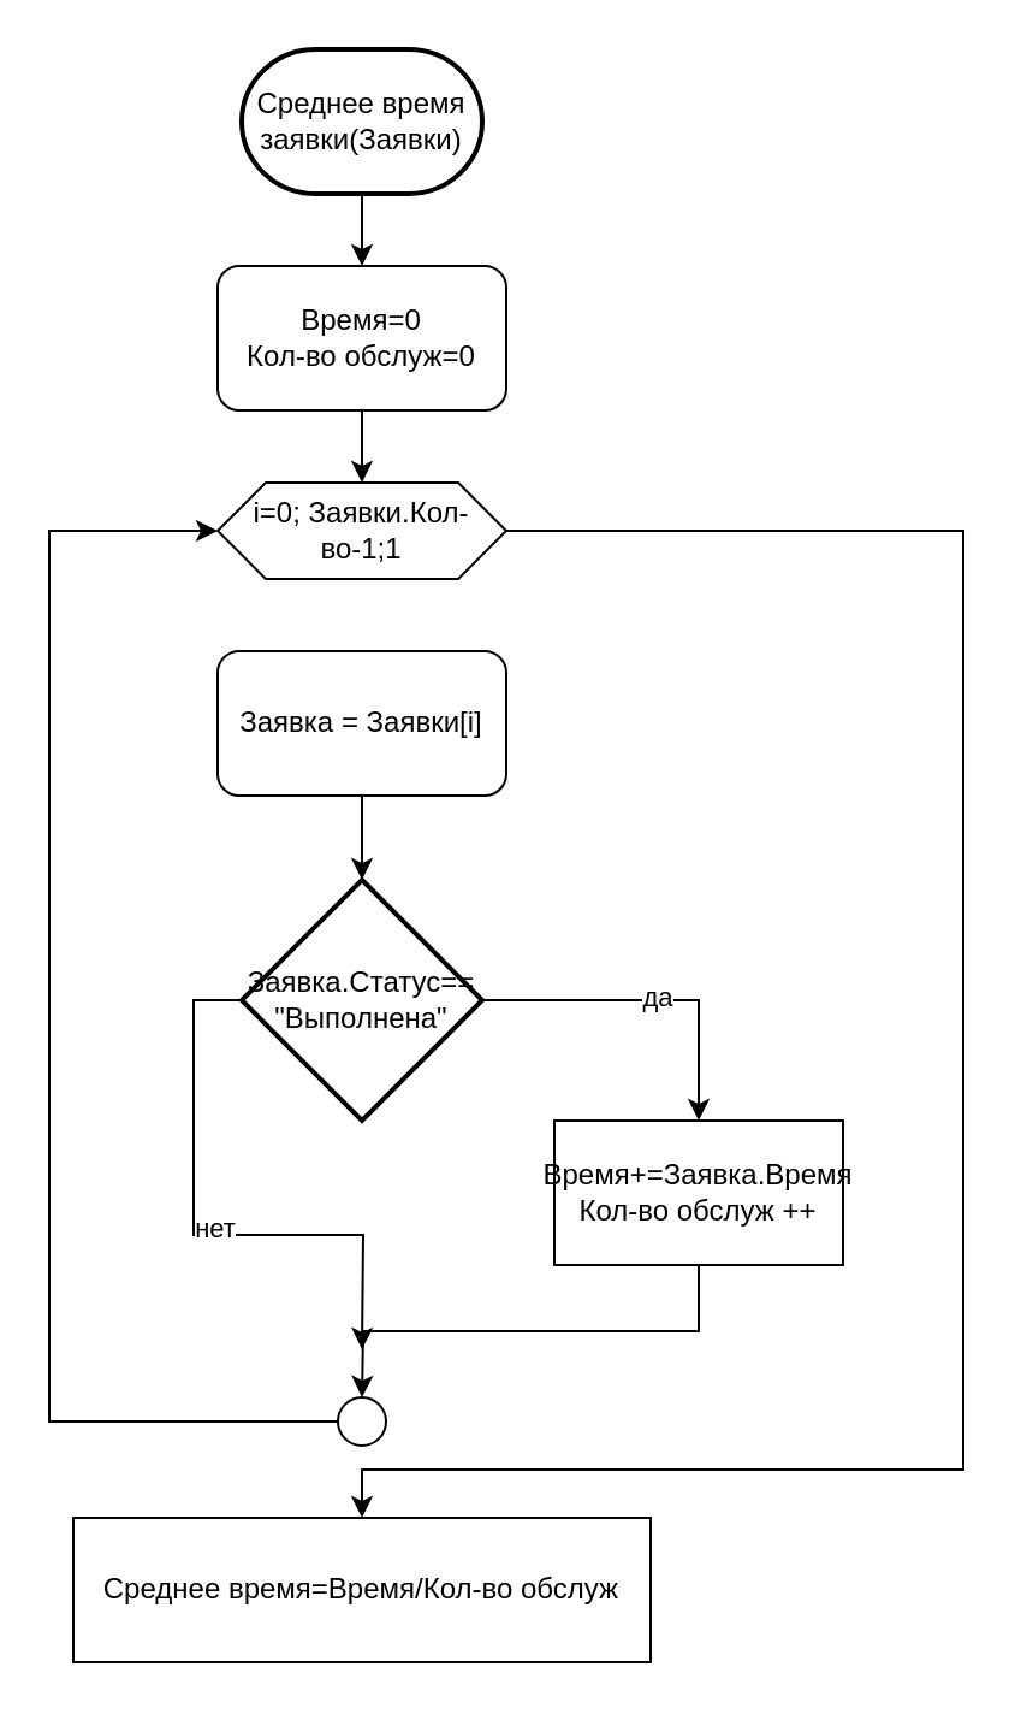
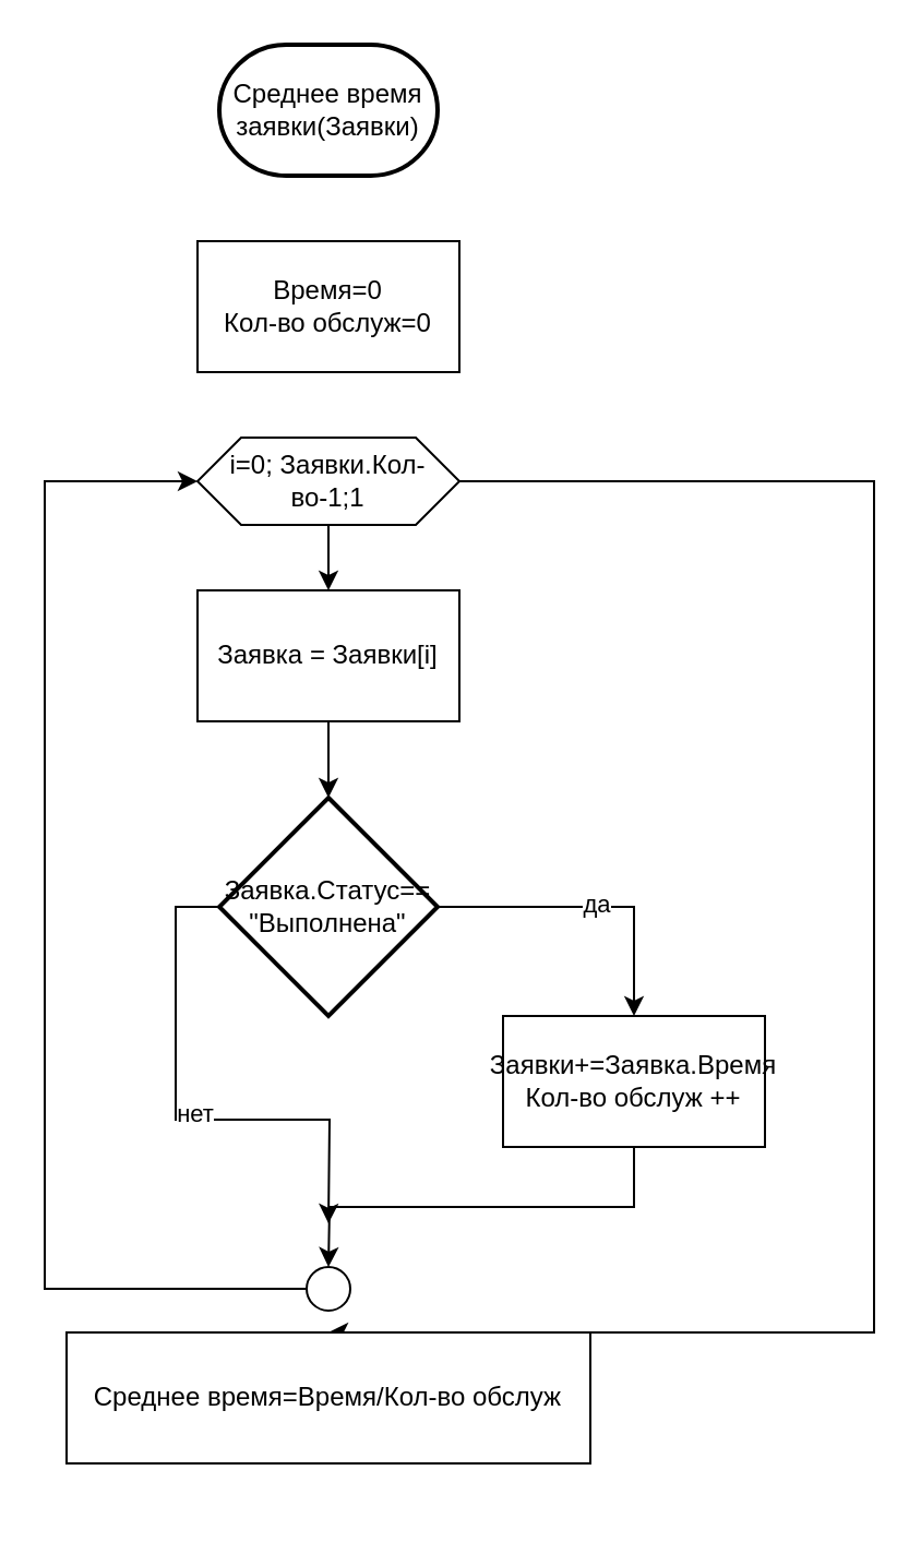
- <mxCell id="2" style="edgeStyle=orthogonalEdgeStyle;rounded=0;orthogonalLoop=1;jettySize=auto;html=1;exitX=0.5;exitY=1;exitDx=0;exitDy=0;exitPerimeter=0;entryX=0.5;entryY=0;entryDx=0;entryDy=0;" edge="1" parent="1" source="3" target="5"><mxGeometry relative="1" as="geometry" /></mxCell>
- <mxCell id="5" value="Время=0&lt;div&gt;Кол-во обслуж=0&lt;/div&gt;" style="whiteSpace=wrap;html=1;rounded=1;" vertex="1" parent="1"><mxGeometry x="90" y="110" width="120" height="60" as="geometry" /></mxCell>
+ <mxCell id="5" value="Время=0&lt;div&gt;Кол-во обслуж=0&lt;/div&gt;" style="rounded=0;whiteSpace=wrap;html=1;" vertex="1" parent="1"><mxGeometry x="90" y="110" width="120" height="60" as="geometry" /></mxCell>
- <mxCell id="4" style="edgeStyle=orthogonalEdgeStyle;rounded=0;orthogonalLoop=1;jettySize=auto;html=1;exitX=0.5;exitY=1;exitDx=0;exitDy=0;entryX=0.5;entryY=0;entryDx=0;entryDy=0;" edge="1" parent="1" source="5" target="8"><mxGeometry relative="1" as="geometry" /></mxCell>
+ <mxCell id="6" style="edgeStyle=orthogonalEdgeStyle;rounded=0;orthogonalLoop=1;jettySize=auto;html=1;exitX=0.5;exitY=1;exitDx=0;exitDy=0;entryX=0.5;entryY=0;entryDx=0;entryDy=0;" edge="1" parent="1" source="8" target="9"><mxGeometry relative="1" as="geometry" /></mxCell>
- <mxCell id="9" value="Заявка = Заявки[i]" style="whiteSpace=wrap;html=1;rounded=1;" vertex="1" parent="1"><mxGeometry x="90" y="270" width="120" height="60" as="geometry" /></mxCell>
+ <mxCell id="9" value="Заявка = Заявки[i]" style="rounded=0;whiteSpace=wrap;html=1;" vertex="1" parent="1"><mxGeometry x="90" y="270" width="120" height="60" as="geometry" /></mxCell>
- <mxCell id="17" value="Время+=Заявка.Время&lt;div&gt;Кол-во обслуж ++&lt;/div&gt;" style="rounded=0;whiteSpace=wrap;html=1;" vertex="1" parent="1"><mxGeometry x="230" y="465" width="120" height="60" as="geometry" /></mxCell>
+ <mxCell id="17" value="Заявки+=Заявка.Время&lt;div&gt;Кол-во обслуж ++&lt;/div&gt;" style="rounded=0;whiteSpace=wrap;html=1;" vertex="1" parent="1"><mxGeometry x="230" y="465" width="120" height="60" as="geometry" /></mxCell>
- <mxCell id="20" value="Среднее время=Время/Кол-во обслуж" style="rounded=0;whiteSpace=wrap;html=1;" vertex="1" parent="1"><mxGeometry x="30" y="630" width="240" height="60" as="geometry" /></mxCell>
+ <mxCell id="20" value="Среднее время=Время/Кол-во обслуж" style="rounded=0;whiteSpace=wrap;html=1;" vertex="1" parent="1"><mxGeometry x="30" y="610" width="240" height="60" as="geometry" /></mxCell>
